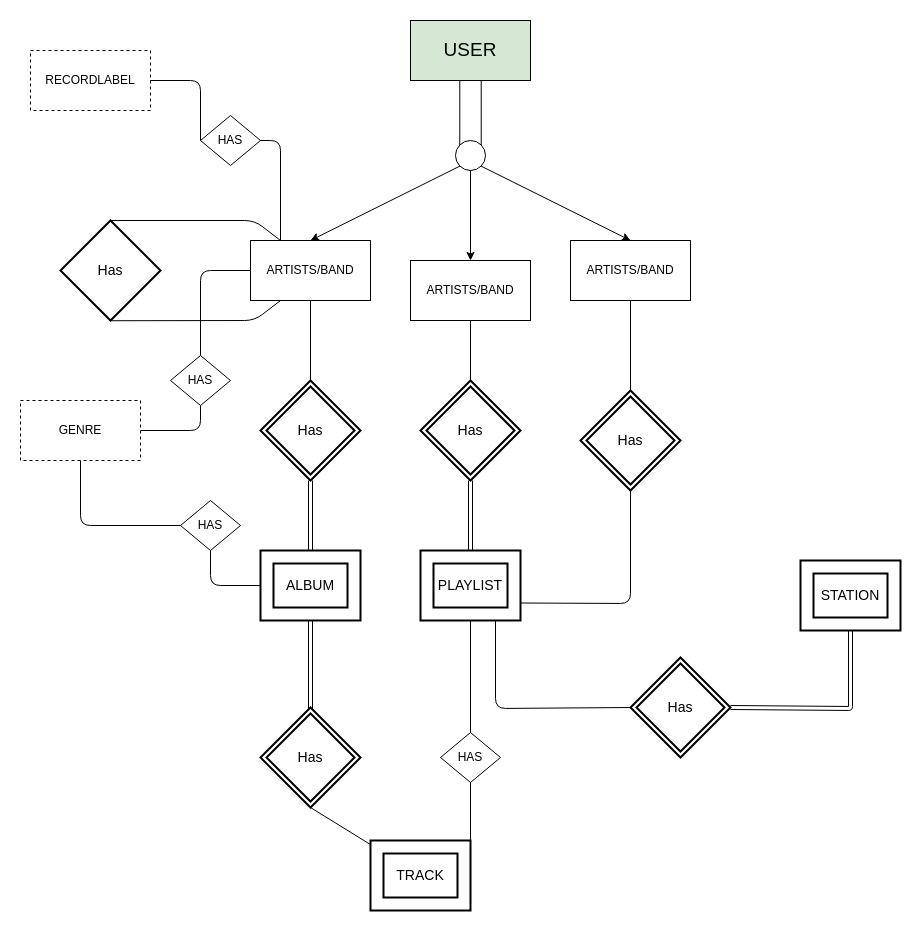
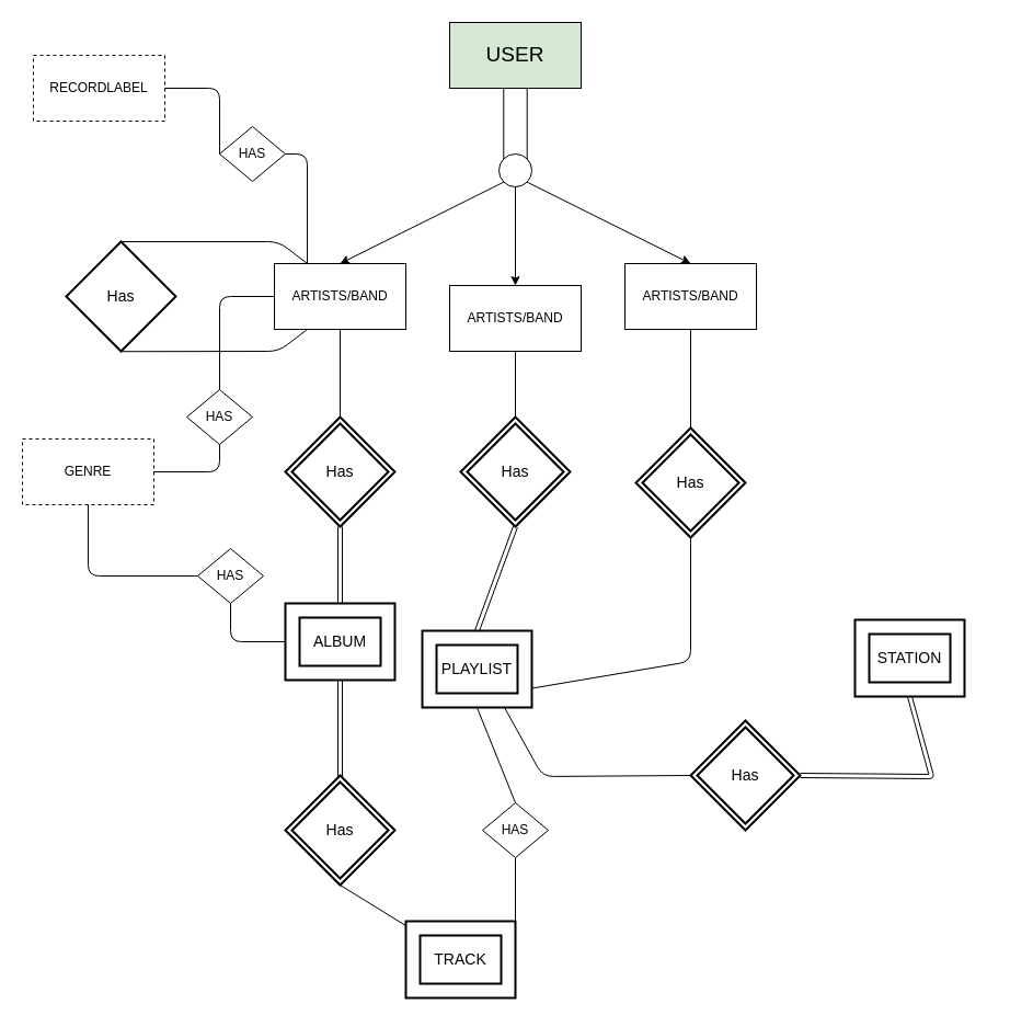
- <mxCell id="33" value="PLAYLIST" style="shape=ext;strokeWidth=2;margin=10;double=1;whiteSpace=wrap;html=1;align=center;fontSize=14;" vertex="1" parent="1"><mxGeometry x="420" y="550" width="100" height="70" as="geometry" /></mxCell>
+ <mxCell id="33" value="PLAYLIST" style="shape=ext;strokeWidth=2;margin=10;double=1;whiteSpace=wrap;html=1;align=center;fontSize=14;" vertex="1" parent="1"><mxGeometry x="385" y="575" width="100" height="70" as="geometry" /></mxCell>
- <mxCell id="44" value="STATION" style="shape=ext;strokeWidth=2;margin=10;double=1;whiteSpace=wrap;html=1;align=center;fontSize=14;" vertex="1" parent="1"><mxGeometry x="800" y="560" width="100" height="70" as="geometry" /></mxCell>
+ <mxCell id="44" value="STATION" style="shape=ext;strokeWidth=2;margin=10;double=1;whiteSpace=wrap;html=1;align=center;fontSize=14;" vertex="1" parent="1"><mxGeometry x="780" y="565" width="100" height="70" as="geometry" /></mxCell>
